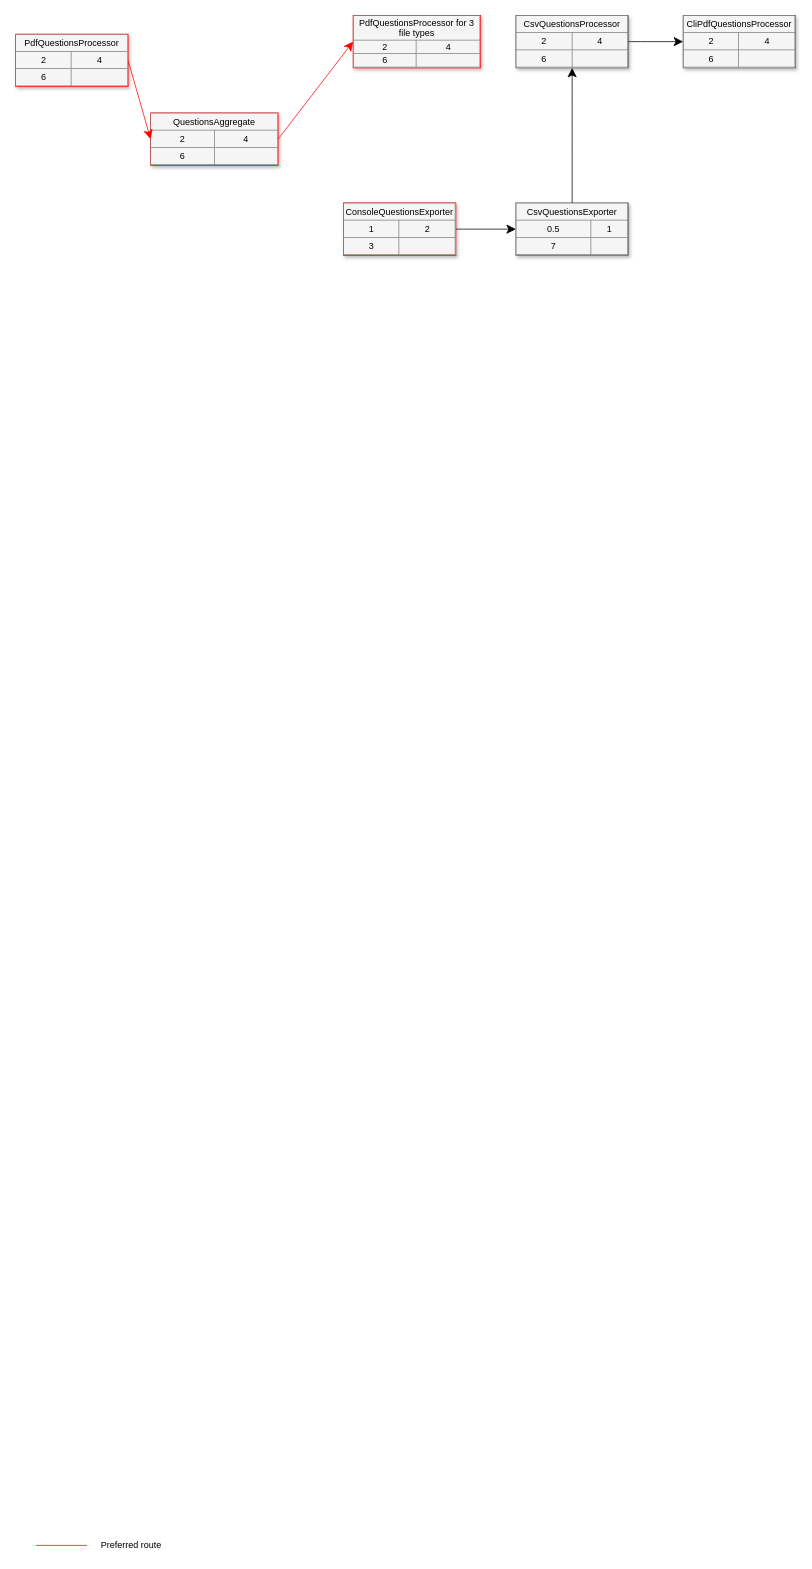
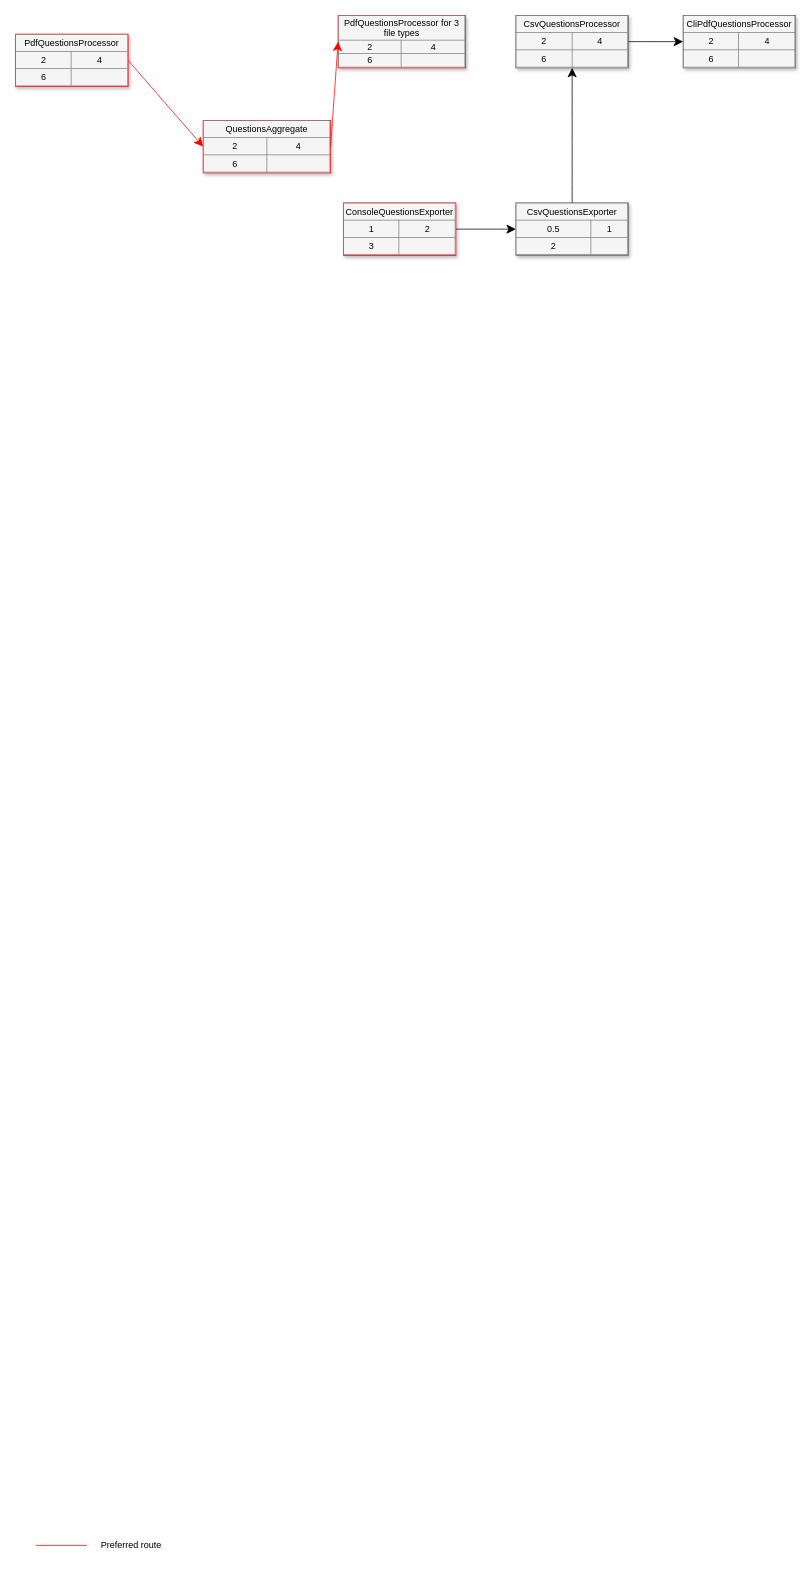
- <mxCell id="2" value="&lt;table style=&quot;width: 100% ; height: 100% ; border-collapse: collapse&quot; width=&quot;100%&quot; border=&quot;1&quot;&gt;&lt;tbody&gt;&lt;tr&gt;&lt;td colspan=&quot;2&quot; align=&quot;center&quot;&gt;&lt;font style=&quot;font-size: 12px;&quot;&gt;PdfQuestions&lt;/font&gt;&lt;font style=&quot;font-size: 12px;&quot;&gt;Processor &lt;/font&gt;&lt;font style=&quot;font-size: 12px;&quot;&gt; for 3 file types&lt;br&gt;&lt;/font&gt;&lt;/td&gt;&lt;/tr&gt;&lt;tr&gt;&lt;td align=&quot;center&quot;&gt;2&lt;br&gt;&lt;/td&gt;&lt;td align=&quot;center&quot;&gt;4&lt;br&gt;&lt;/td&gt;&lt;/tr&gt;&lt;tr&gt;&lt;td align=&quot;center&quot;&gt;6&lt;/td&gt;&lt;td align=&quot;center&quot;&gt;&lt;br&gt;&lt;/td&gt;&lt;/tr&gt;&lt;/tbody&gt;&lt;/table&gt;" style="text;html=1;strokeColor=#FF0000;fillColor=#f5f5f5;overflow=fill;rounded=0;shadow=1;fontSize=12;align=center;verticalAlign=middle;horizontal=1;whiteSpace=wrap;labelPosition=center;verticalLabelPosition=middle;" vertex="1" parent="1"><mxGeometry x="470" y="20" width="170" height="70" as="geometry" /></mxCell>
+ <mxCell id="2" value="&lt;table style=&quot;width: 100% ; height: 100% ; border-collapse: collapse&quot; width=&quot;100%&quot; border=&quot;1&quot;&gt;&lt;tbody&gt;&lt;tr&gt;&lt;td colspan=&quot;2&quot; align=&quot;center&quot;&gt;&lt;font style=&quot;font-size: 12px;&quot;&gt;PdfQuestions&lt;/font&gt;&lt;font style=&quot;font-size: 12px;&quot;&gt;Processor &lt;/font&gt;&lt;font style=&quot;font-size: 12px;&quot;&gt; for 3 file types&lt;br&gt;&lt;/font&gt;&lt;/td&gt;&lt;/tr&gt;&lt;tr&gt;&lt;td align=&quot;center&quot;&gt;2&lt;br&gt;&lt;/td&gt;&lt;td align=&quot;center&quot;&gt;4&lt;br&gt;&lt;/td&gt;&lt;/tr&gt;&lt;tr&gt;&lt;td align=&quot;center&quot;&gt;6&lt;/td&gt;&lt;td align=&quot;center&quot;&gt;&lt;br&gt;&lt;/td&gt;&lt;/tr&gt;&lt;/tbody&gt;&lt;/table&gt;" style="text;html=1;strokeColor=#FF0000;fillColor=#f5f5f5;overflow=fill;rounded=0;shadow=1;fontSize=12;align=center;verticalAlign=middle;horizontal=1;whiteSpace=wrap;labelPosition=center;verticalLabelPosition=middle;" vertex="1" parent="1"><mxGeometry x="450" y="20" width="170" height="70" as="geometry" /></mxCell>
- <mxCell id="6" value="&lt;table style=&quot;width: 100% ; height: 100% ; border-collapse: collapse&quot; width=&quot;100%&quot; border=&quot;1&quot; align=&quot;center&quot;&gt;&lt;tbody&gt;&lt;tr&gt;&lt;td colspan=&quot;2&quot;&gt;&lt;font style=&quot;font-size: 12px;&quot;&gt;QuestionsAggregate&lt;/font&gt;&lt;/td&gt;&lt;/tr&gt;&lt;tr&gt;&lt;td&gt;2&lt;br&gt;&lt;/td&gt;&lt;td&gt;&lt;font style=&quot;font-size: 12px;&quot;&gt;4&lt;br&gt;&lt;/font&gt;&lt;/td&gt;&lt;/tr&gt;&lt;tr&gt;&lt;td&gt;6&lt;/td&gt;&lt;td&gt;&lt;font style=&quot;font-size: 12px;&quot;&gt;&lt;br&gt;&lt;/font&gt;&lt;/td&gt;&lt;/tr&gt;&lt;/tbody&gt;&lt;/table&gt;" style="text;html=1;strokeColor=#FF0000;fillColor=#f5f5f5;overflow=fill;rounded=0;shadow=1;fontSize=12;align=center;" vertex="1" parent="1"><mxGeometry x="200" y="150" width="170" height="70" as="geometry" /></mxCell>
+ <mxCell id="6" value="&lt;table style=&quot;width: 100% ; height: 100% ; border-collapse: collapse&quot; width=&quot;100%&quot; border=&quot;1&quot; align=&quot;center&quot;&gt;&lt;tbody&gt;&lt;tr&gt;&lt;td colspan=&quot;2&quot;&gt;&lt;font style=&quot;font-size: 12px;&quot;&gt;QuestionsAggregate&lt;/font&gt;&lt;/td&gt;&lt;/tr&gt;&lt;tr&gt;&lt;td&gt;2&lt;br&gt;&lt;/td&gt;&lt;td&gt;&lt;font style=&quot;font-size: 12px;&quot;&gt;4&lt;br&gt;&lt;/font&gt;&lt;/td&gt;&lt;/tr&gt;&lt;tr&gt;&lt;td&gt;6&lt;/td&gt;&lt;td&gt;&lt;font style=&quot;font-size: 12px;&quot;&gt;&lt;br&gt;&lt;/font&gt;&lt;/td&gt;&lt;/tr&gt;&lt;/tbody&gt;&lt;/table&gt;" style="text;html=1;strokeColor=#FF0000;fillColor=#f5f5f5;overflow=fill;rounded=0;shadow=1;fontSize=12;align=center;" vertex="1" parent="1"><mxGeometry x="270" y="160" width="170" height="70" as="geometry" /></mxCell>
- <mxCell id="10" value="&lt;table style=&quot;width: 100% ; height: 100% ; border-collapse: collapse&quot; width=&quot;100%&quot; border=&quot;1&quot;&gt;&lt;tbody&gt;&lt;tr&gt;&lt;td colspan=&quot;2&quot; align=&quot;center&quot;&gt;&lt;font style=&quot;font-size: 12px;&quot;&gt;CsvQuestionsExporter&lt;/font&gt;&lt;/td&gt;&lt;/tr&gt;&lt;tr&gt;&lt;td align=&quot;center&quot;&gt;0.5&lt;br&gt;&lt;/td&gt;&lt;td align=&quot;center&quot;&gt;&lt;font style=&quot;font-size: 12px;&quot;&gt;1&lt;br&gt;&lt;/font&gt;&lt;/td&gt;&lt;/tr&gt;&lt;tr&gt;&lt;td align=&quot;center&quot;&gt;7&lt;br&gt;&lt;/td&gt;&lt;td align=&quot;center&quot;&gt;&lt;br&gt;&lt;/td&gt;&lt;/tr&gt;&lt;/tbody&gt;&lt;/table&gt;" style="text;html=1;strokeColor=#666666;fillColor=#f5f5f5;overflow=fill;rounded=0;shadow=1;fontSize=12;align=center;" vertex="1" parent="1"><mxGeometry x="687" y="270" width="150" height="70" as="geometry" /></mxCell>
+ <mxCell id="10" value="&lt;table style=&quot;width: 100% ; height: 100% ; border-collapse: collapse&quot; width=&quot;100%&quot; border=&quot;1&quot;&gt;&lt;tbody&gt;&lt;tr&gt;&lt;td colspan=&quot;2&quot; align=&quot;center&quot;&gt;&lt;font style=&quot;font-size: 12px;&quot;&gt;CsvQuestionsExporter&lt;/font&gt;&lt;/td&gt;&lt;/tr&gt;&lt;tr&gt;&lt;td align=&quot;center&quot;&gt;0.5&lt;br&gt;&lt;/td&gt;&lt;td align=&quot;center&quot;&gt;&lt;font style=&quot;font-size: 12px;&quot;&gt;1&lt;br&gt;&lt;/font&gt;&lt;/td&gt;&lt;/tr&gt;&lt;tr&gt;&lt;td align=&quot;center&quot;&gt;2&lt;br&gt;&lt;/td&gt;&lt;td align=&quot;center&quot;&gt;&lt;br&gt;&lt;/td&gt;&lt;/tr&gt;&lt;/tbody&gt;&lt;/table&gt;" style="text;html=1;strokeColor=#666666;fillColor=#f5f5f5;overflow=fill;rounded=0;shadow=1;fontSize=12;align=center;" vertex="1" parent="1"><mxGeometry x="687" y="270" width="150" height="70" as="geometry" /></mxCell>
